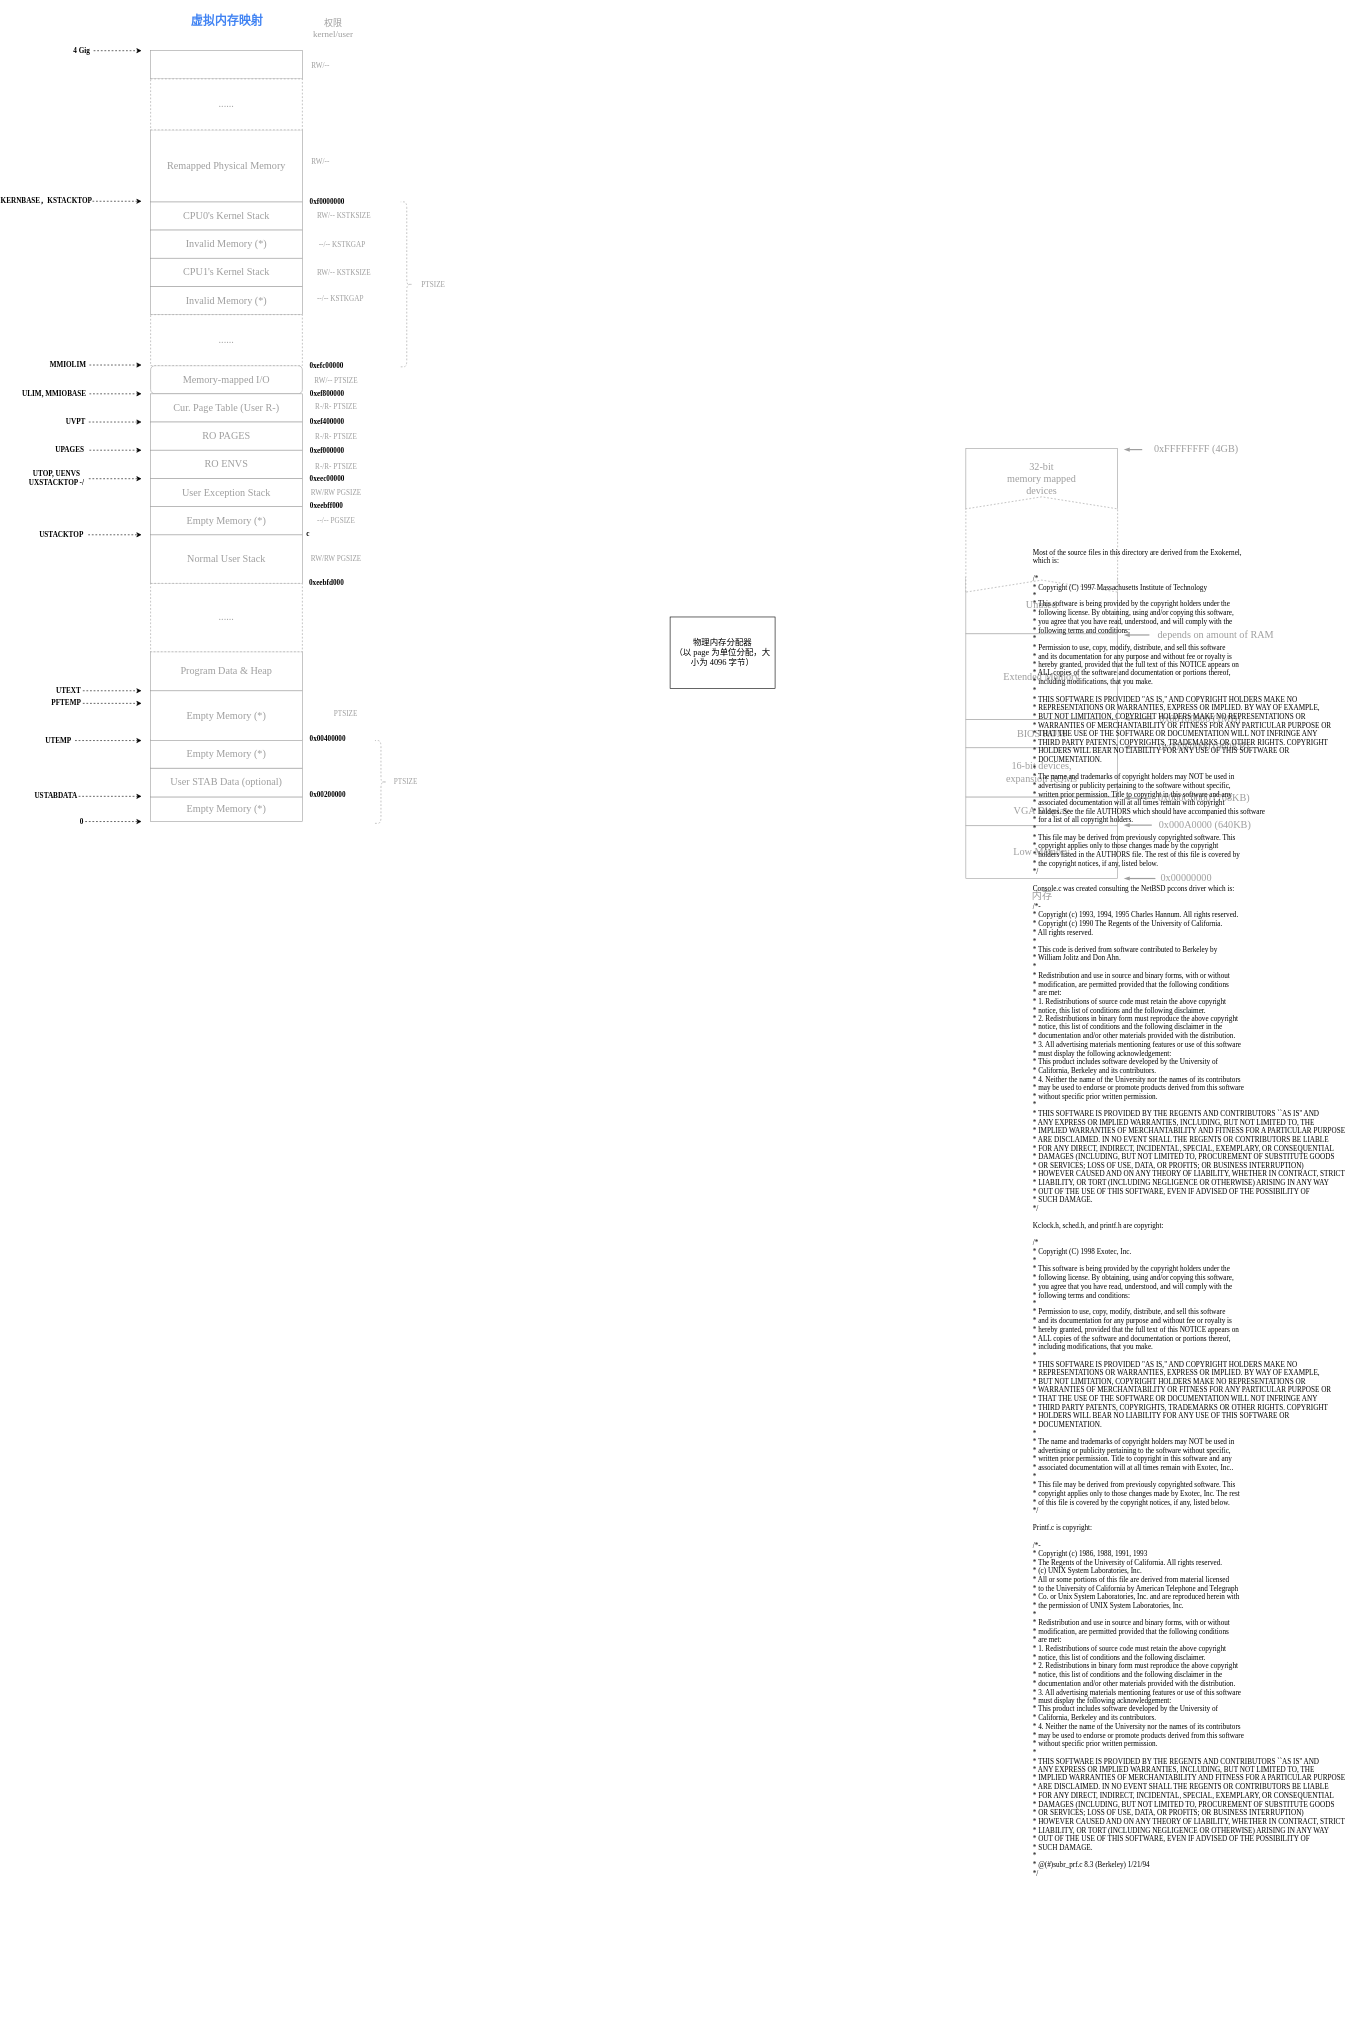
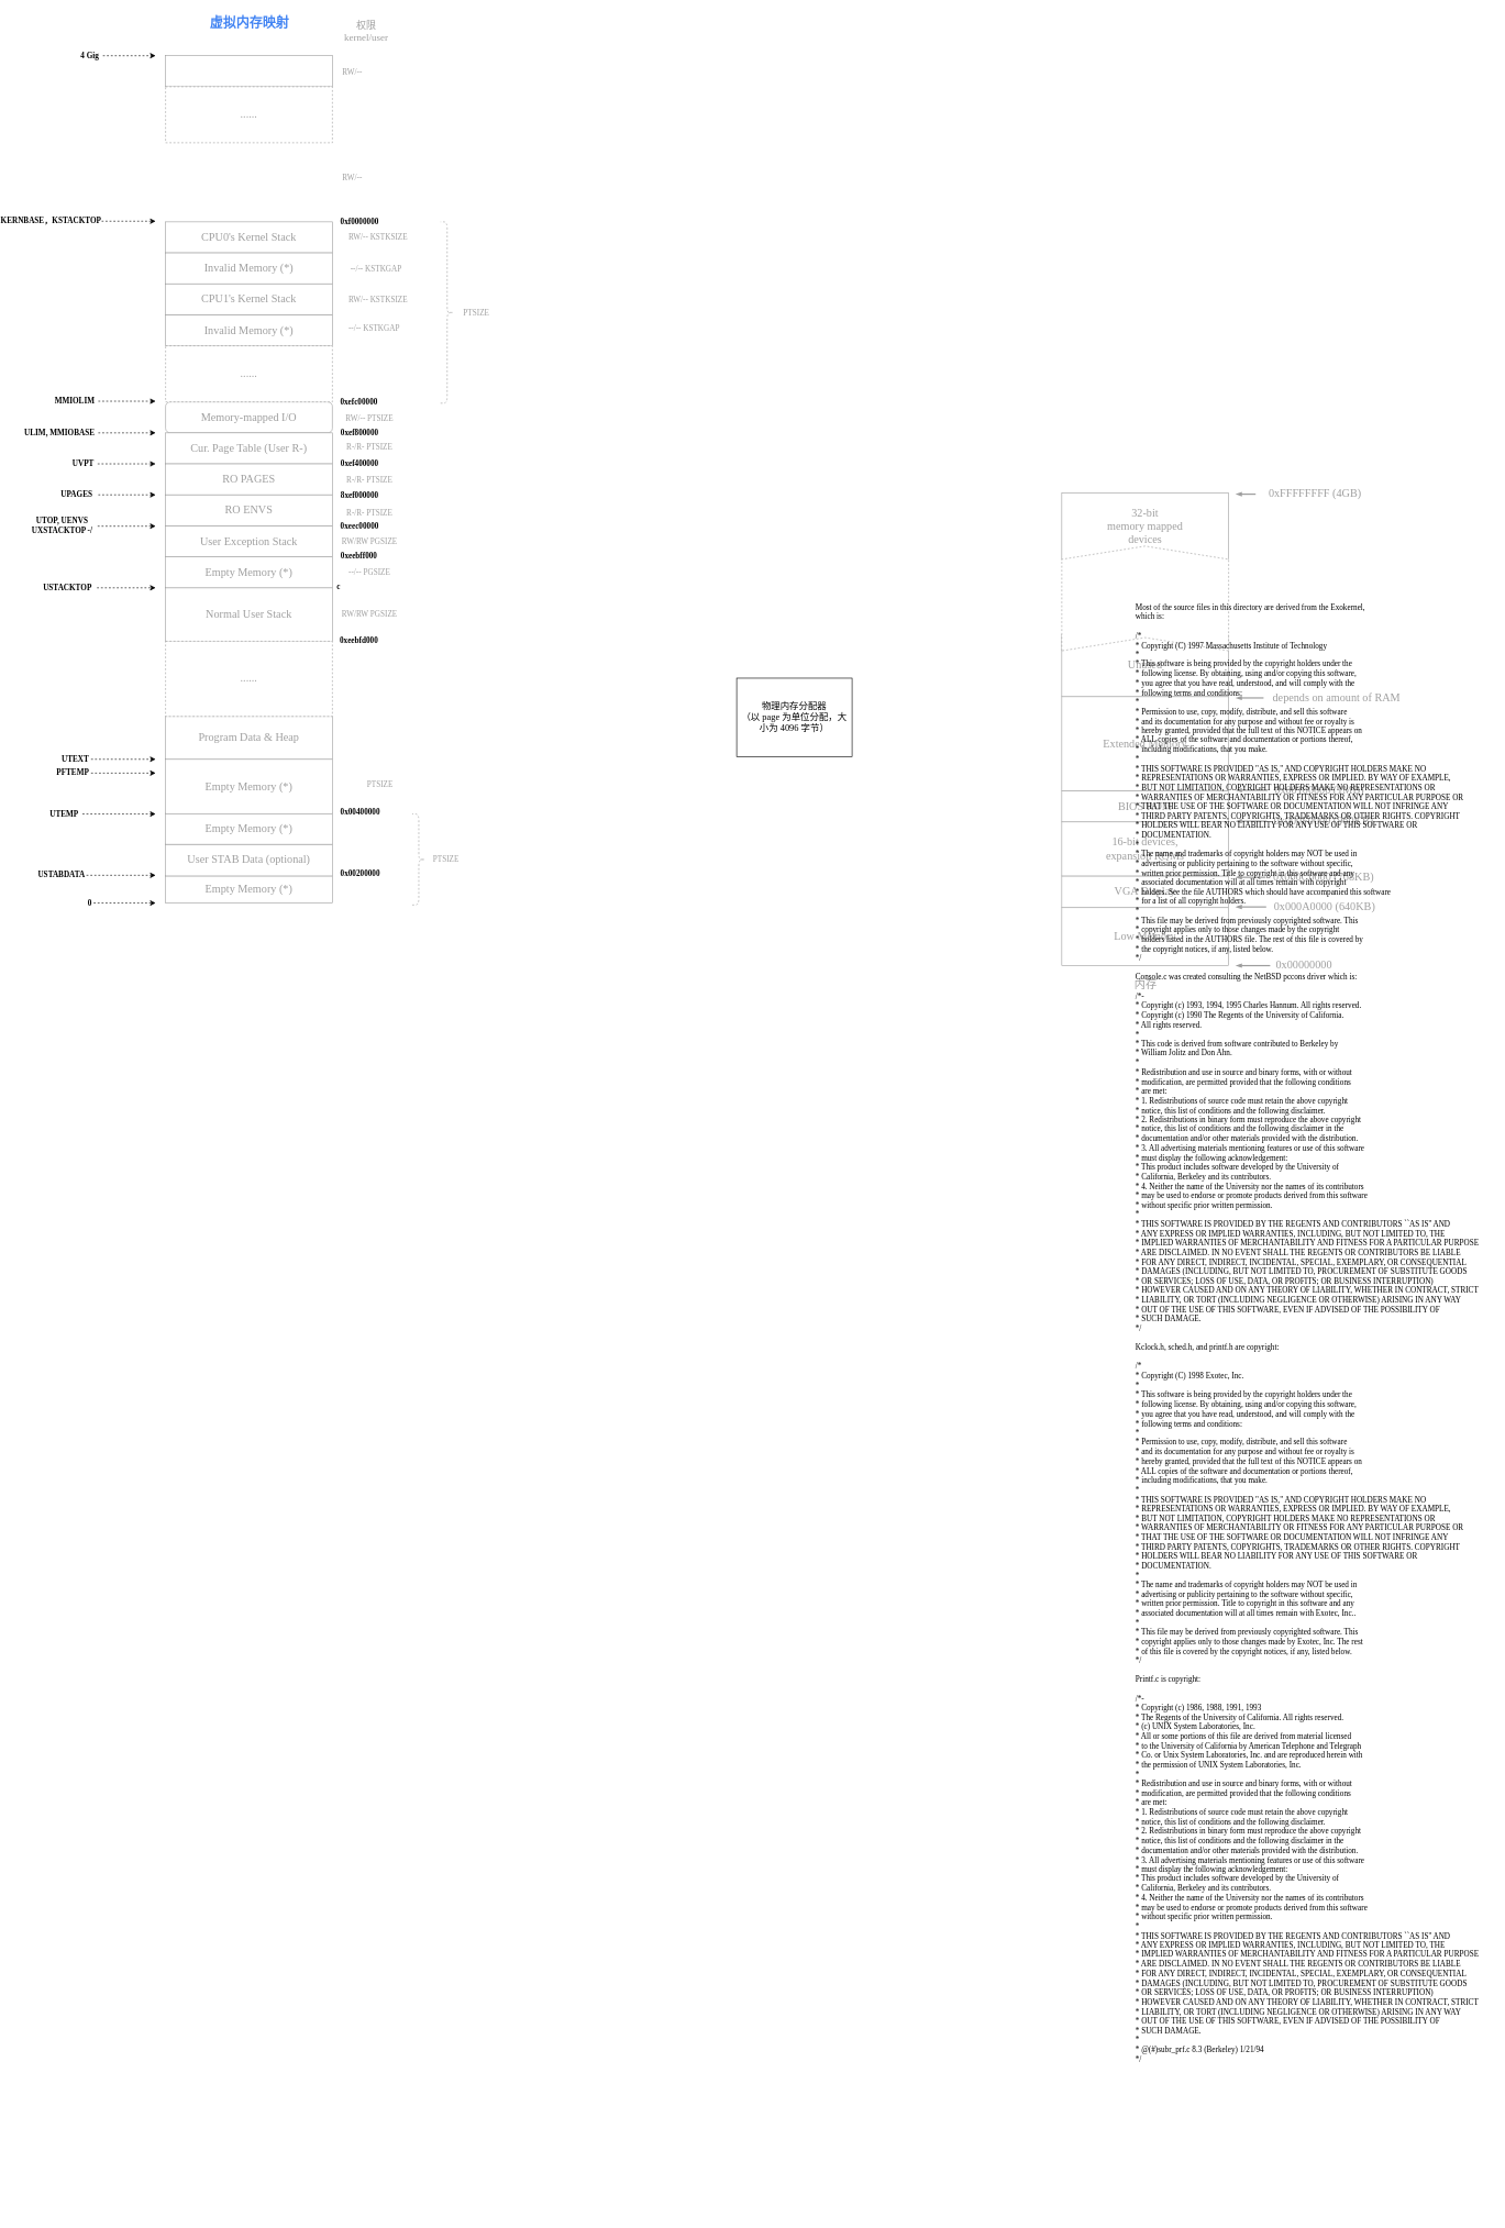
- <mxCell id="37" value="Remapped Physical Memory" style="rounded=0;whiteSpace=wrap;labelBackgroundColor=none;fontSize=17;fontColor=#9E9E9E;align=center;strokeColor=#9E9E9E;fontFamily=Comic Sans MS;html=1;" vertex="1" parent="1"><mxGeometry x="146" y="216" width="253" height="120" as="geometry" /></mxCell>
- <mxCell id="72" value="0xef000000" style="text;align=center;verticalAlign=middle;resizable=0;points=[];autosize=1;fontSize=12;fontFamily=Comic Sans MS;html=1;fontStyle=1" vertex="1" parent="1"><mxGeometry x="399.01" y="742" width="81" height="18" as="geometry" /></mxCell>
+ <mxCell id="72" value="8xef000000" style="text;align=center;verticalAlign=middle;resizable=0;points=[];autosize=1;fontSize=12;fontFamily=Comic Sans MS;html=1;fontStyle=1" vertex="1" parent="1"><mxGeometry x="399.01" y="742" width="81" height="18" as="geometry" /></mxCell>
